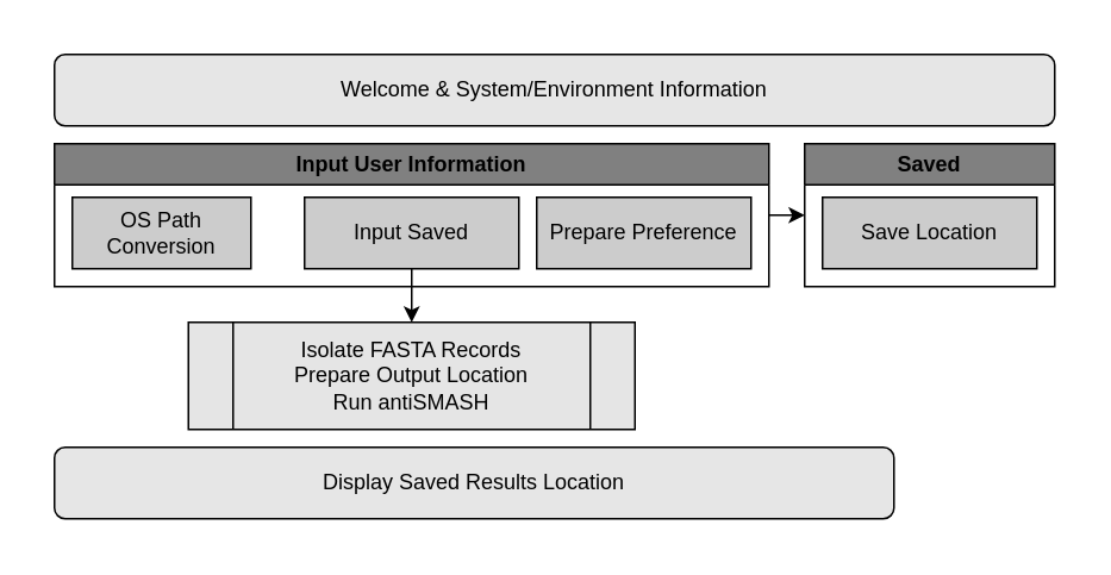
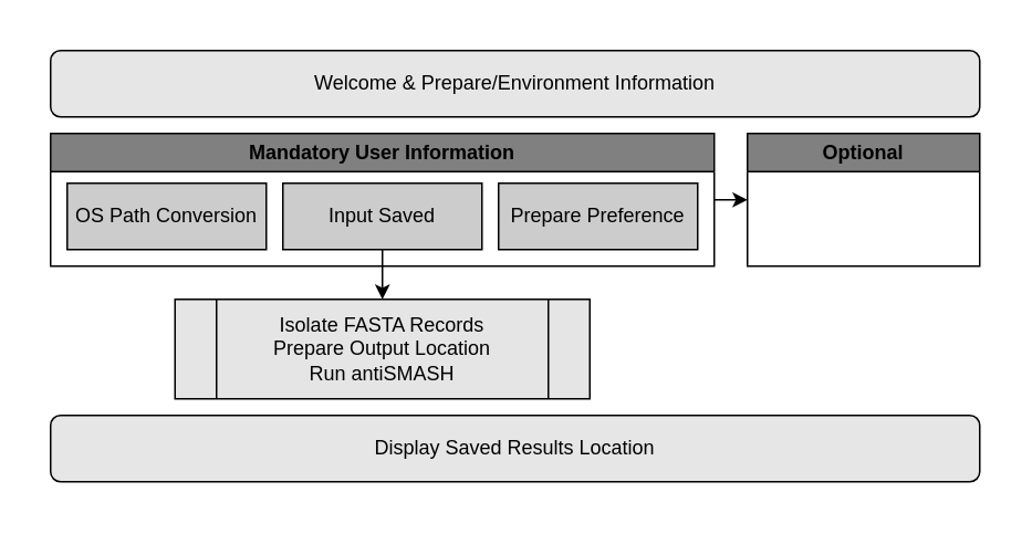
- <mxCell id="12" value="&lt;font&gt;Welcome &amp;amp; System/Environment Information&lt;/font&gt;" style="rounded=1;whiteSpace=wrap;html=1;fontSize=12;glass=0;strokeWidth=1;shadow=0;strokeColor=#000000;fillColor=#E6E6E6;fontColor=#000000;fontFamily=Arial;fontSource=https%3A%2F%2Ffonts.googleapis.com%2Fcss%3Ffamily%3DArial;" vertex="1" parent="1"><mxGeometry x="30" y="30" width="560" height="40" as="geometry" /></mxCell>
+ <mxCell id="12" value="&lt;font&gt;Welcome &amp;amp; Prepare/Environment Information&lt;/font&gt;" style="rounded=1;whiteSpace=wrap;html=1;fontSize=12;glass=0;strokeWidth=1;shadow=0;strokeColor=#000000;fillColor=#E6E6E6;fontColor=#000000;fontFamily=Arial;fontSource=https%3A%2F%2Ffonts.googleapis.com%2Fcss%3Ffamily%3DArial;" vertex="1" parent="1"><mxGeometry x="30" y="30" width="560" height="40" as="geometry" /></mxCell>
- <mxCell id="3" value="Input User Information" style="swimlane;whiteSpace=wrap;html=1;strokeColor=#000000;fillColor=#808080;fontColor=#000000;fontFamily=Arial;fontSource=https%3A%2F%2Ffonts.googleapis.com%2Fcss%3Ffamily%3DArial;" vertex="1" parent="1"><mxGeometry x="30" y="80" width="400" height="80" as="geometry" /></mxCell>
+ <mxCell id="3" value="Mandatory User Information" style="swimlane;whiteSpace=wrap;html=1;strokeColor=#000000;fillColor=#808080;fontColor=#000000;fontFamily=Arial;fontSource=https%3A%2F%2Ffonts.googleapis.com%2Fcss%3Ffamily%3DArial;" vertex="1" parent="1"><mxGeometry x="30" y="80" width="400" height="80" as="geometry" /></mxCell>
- <mxCell id="7" value="Saved" style="swimlane;whiteSpace=wrap;html=1;strokeColor=#000000;fillColor=#808080;fontColor=#000000;fontFamily=Arial;fontSource=https%3A%2F%2Ffonts.googleapis.com%2Fcss%3Ffamily%3DArial;" vertex="1" parent="1"><mxGeometry x="450" y="80" width="140" height="80" as="geometry" /></mxCell>
+ <mxCell id="7" value="Optional" style="swimlane;whiteSpace=wrap;html=1;strokeColor=#000000;fillColor=#808080;fontColor=#000000;fontFamily=Arial;fontSource=https%3A%2F%2Ffonts.googleapis.com%2Fcss%3Ffamily%3DArial;" vertex="1" parent="1"><mxGeometry x="450" y="80" width="140" height="80" as="geometry" /></mxCell>
- <mxCell id="6" value="OS Path Conversion" style="rectangle;whiteSpace=wrap;html=1;strokeColor=#000000;fillColor=#CCCCCC;fontColor=#000000;fontFamily=Arial;fontSource=https%3A%2F%2Ffonts.googleapis.com%2Fcss%3Ffamily%3DArial;" vertex="1" parent="3"><mxGeometry x="10" y="30" width="100" height="40" as="geometry" /></mxCell>
+ <mxCell id="6" value="OS Path Conversion" style="rectangle;whiteSpace=wrap;html=1;strokeColor=#000000;fillColor=#CCCCCC;fontColor=#000000;fontFamily=Arial;fontSource=https%3A%2F%2Ffonts.googleapis.com%2Fcss%3Ffamily%3DArial;" vertex="1" parent="3"><mxGeometry x="10" y="30" width="120" height="40" as="geometry" /></mxCell>
- <mxCell id="8" value="Save Location" style="rectangle;whiteSpace=wrap;html=1;strokeColor=#000000;fillColor=#CCCCCC;fontColor=#000000;fontFamily=Arial;fontSource=https%3A%2F%2Ffonts.googleapis.com%2Fcss%3Ffamily%3DArial;" vertex="1" parent="7"><mxGeometry x="10" y="30" width="120" height="40" as="geometry" /></mxCell>
- <mxCell id="11" value="Display Saved Results Location" style="rounded=1;whiteSpace=wrap;html=1;fontSize=12;glass=0;strokeWidth=1;shadow=0;strokeColor=#000000;fillColor=#E6E6E6;fontColor=#000000;fontFamily=Arial;fontSource=https%3A%2F%2Ffonts.googleapis.com%2Fcss%3Ffamily%3DArial;" vertex="1" parent="1"><mxGeometry x="30" y="250" width="470" height="40" as="geometry" /></mxCell>
+ <mxCell id="11" value="Display Saved Results Location" style="rounded=1;whiteSpace=wrap;html=1;fontSize=12;glass=0;strokeWidth=1;shadow=0;strokeColor=#000000;fillColor=#E6E6E6;fontColor=#000000;fontFamily=Arial;fontSource=https%3A%2F%2Ffonts.googleapis.com%2Fcss%3Ffamily%3DArial;" vertex="1" parent="1"><mxGeometry x="30" y="250" width="560" height="40" as="geometry" /></mxCell>
